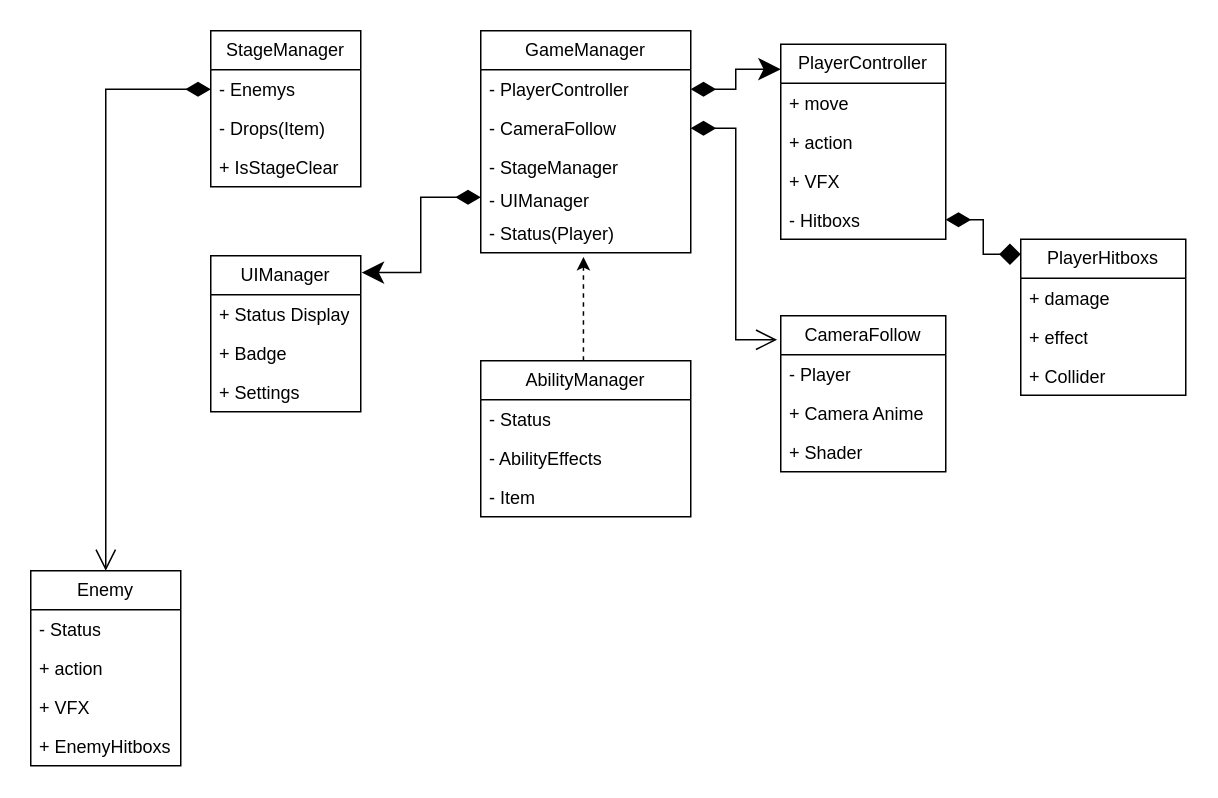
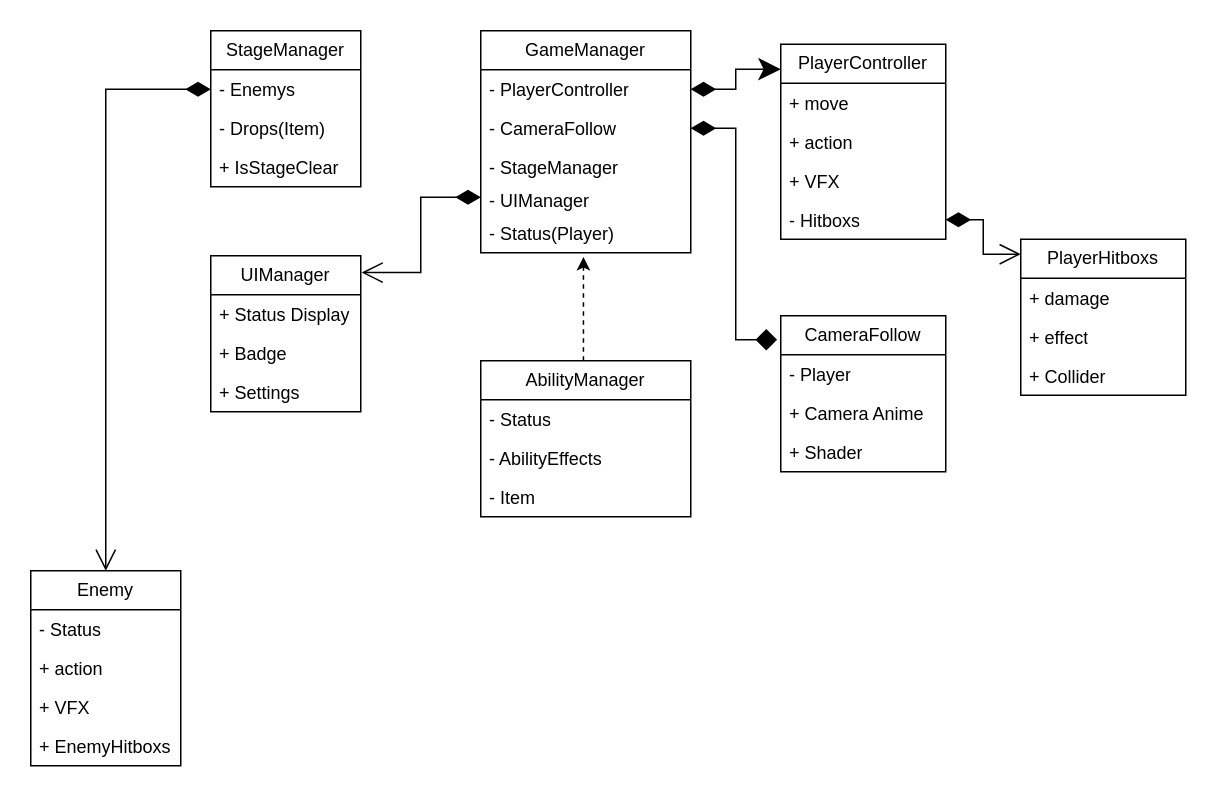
- <mxCell id="37" value="" style="endArrow=diamond;html=1;endSize=12;startArrow=diamondThin;startSize=14;startFill=1;edgeStyle=orthogonalEdgeStyle;align=left;verticalAlign=bottom;rounded=0;entryX=0;entryY=0.096;entryDx=0;entryDy=0;entryPerimeter=0;" edge="1" parent="1" source="12" target="33"><mxGeometry x="-1" y="3" relative="1" as="geometry"><mxPoint x="630" y="150" as="sourcePoint" /><mxPoint x="670" y="146" as="targetPoint" /></mxGeometry></mxCell>
+ <mxCell id="37" value="" style="endArrow=open;html=1;endSize=12;startArrow=diamondThin;startSize=14;startFill=1;edgeStyle=orthogonalEdgeStyle;align=left;verticalAlign=bottom;rounded=0;entryX=0;entryY=0.096;entryDx=0;entryDy=0;entryPerimeter=0;" edge="1" parent="1" source="12" target="33"><mxGeometry x="-1" y="3" relative="1" as="geometry"><mxPoint x="630" y="150" as="sourcePoint" /><mxPoint x="670" y="146" as="targetPoint" /></mxGeometry></mxCell>
- <mxCell id="27" value="" style="endArrow=classic;html=1;endSize=12;startArrow=diamondThin;startSize=14;startFill=1;edgeStyle=orthogonalEdgeStyle;align=left;verticalAlign=bottom;rounded=0;entryX=1.006;entryY=0.108;entryDx=0;entryDy=0;entryPerimeter=0;" edge="1" parent="1" source="6" target="23"><mxGeometry x="-1" y="3" relative="1" as="geometry"><mxPoint x="340" y="220" as="sourcePoint" /><mxPoint x="530" y="170" as="targetPoint" /></mxGeometry></mxCell>
+ <mxCell id="27" value="" style="endArrow=open;html=1;endSize=12;startArrow=diamondThin;startSize=14;startFill=1;edgeStyle=orthogonalEdgeStyle;align=left;verticalAlign=bottom;rounded=0;entryX=1.006;entryY=0.108;entryDx=0;entryDy=0;entryPerimeter=0;" edge="1" parent="1" source="6" target="23"><mxGeometry x="-1" y="3" relative="1" as="geometry"><mxPoint x="340" y="220" as="sourcePoint" /><mxPoint x="530" y="170" as="targetPoint" /></mxGeometry></mxCell>
- <mxCell id="18" value="" style="endArrow=open;html=1;endSize=12;startArrow=diamondThin;startSize=14;startFill=1;edgeStyle=orthogonalEdgeStyle;align=left;verticalAlign=bottom;rounded=0;exitX=1;exitY=0.5;exitDx=0;exitDy=0;entryX=-0.022;entryY=0.154;entryDx=0;entryDy=0;entryPerimeter=0;" edge="1" parent="1" source="4" target="14"><mxGeometry relative="1" as="geometry"><mxPoint x="350" y="180" as="sourcePoint" /><mxPoint x="490" y="240" as="targetPoint" /><Array as="points"><mxPoint x="490" y="85" /><mxPoint x="490" y="226" /></Array></mxGeometry></mxCell>
+ <mxCell id="18" value="" style="endArrow=diamond;html=1;endSize=12;startArrow=diamondThin;startSize=14;startFill=1;edgeStyle=orthogonalEdgeStyle;align=left;verticalAlign=bottom;rounded=0;exitX=1;exitY=0.5;exitDx=0;exitDy=0;entryX=-0.022;entryY=0.154;entryDx=0;entryDy=0;entryPerimeter=0;" edge="1" parent="1" source="4" target="14"><mxGeometry relative="1" as="geometry"><mxPoint x="350" y="180" as="sourcePoint" /><mxPoint x="490" y="240" as="targetPoint" /><Array as="points"><mxPoint x="490" y="85" /><mxPoint x="490" y="226" /></Array></mxGeometry></mxCell>
